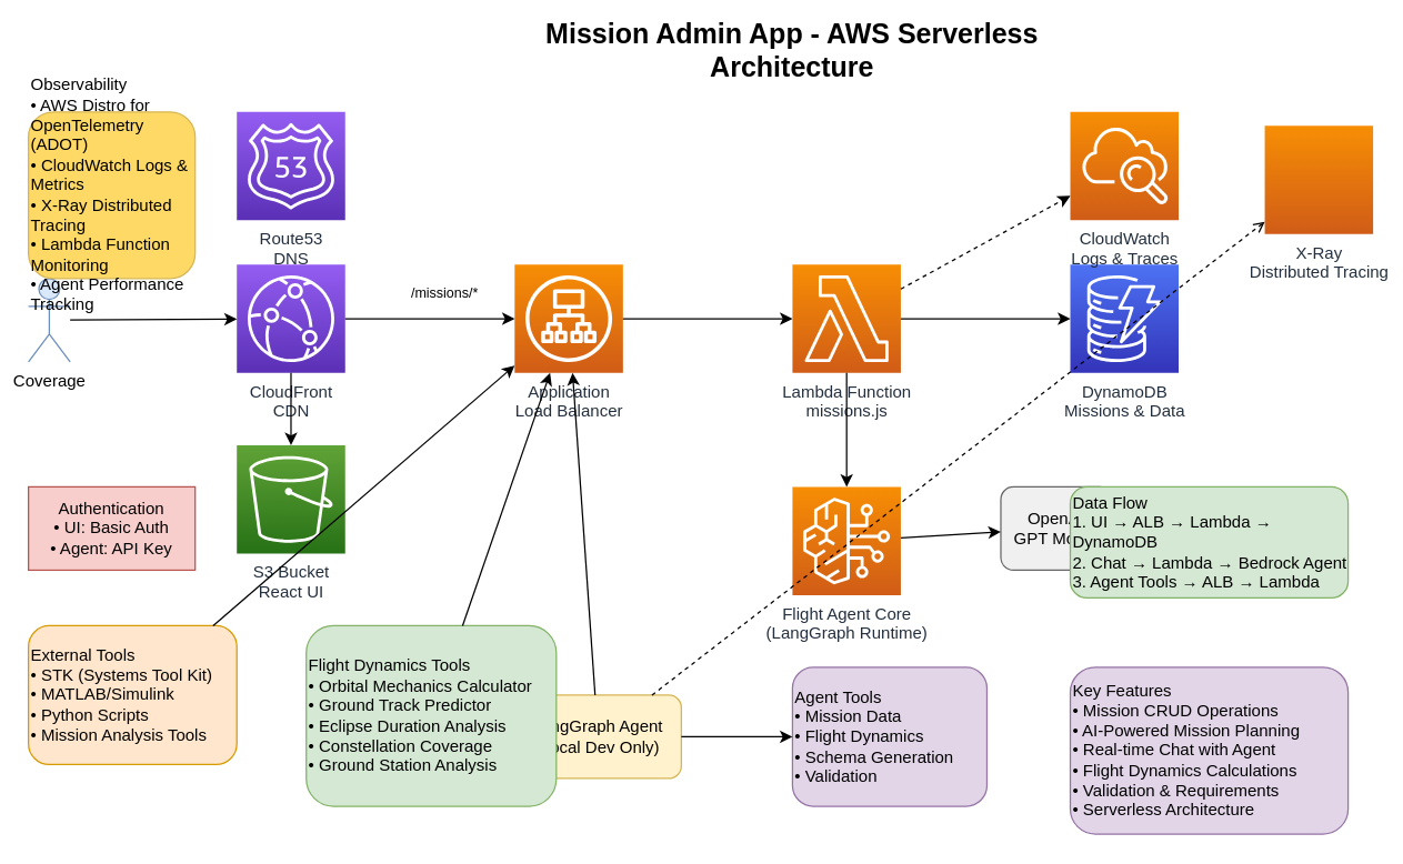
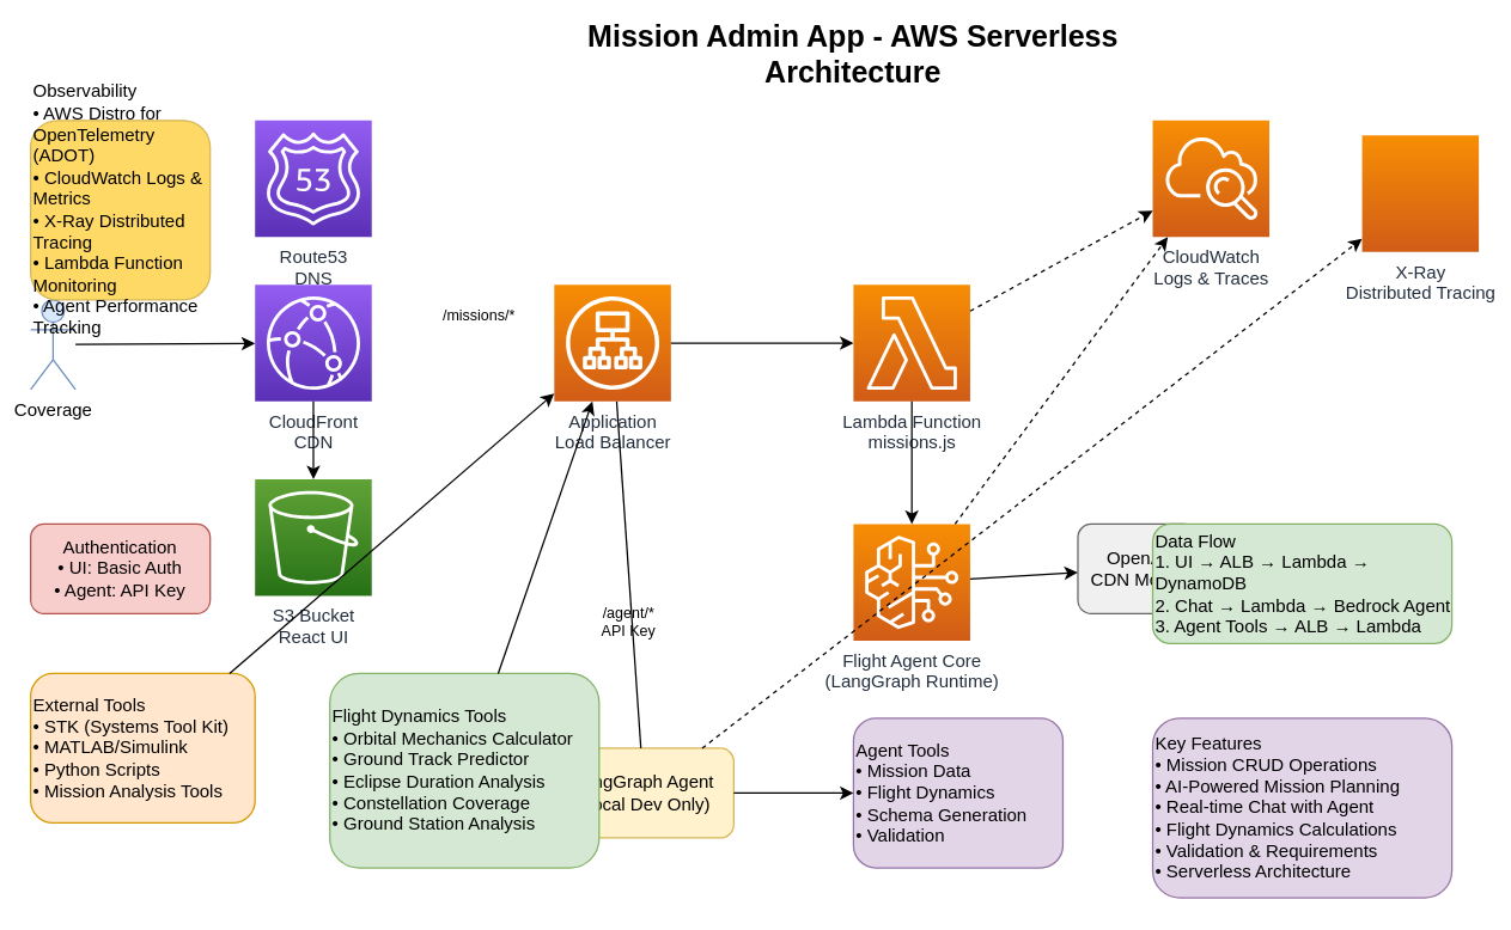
- <mxCell id="29" edge="1" parent="1" source="11" target="17" style="dashed=1;endArrow=open;"><mxGeometry relative="1" as="geometry" /></mxCell>
+ <mxCell id="29" edge="1" parent="1" source="11" target="17" style="dashed=1;"><mxGeometry relative="1" as="geometry" /></mxCell>
- <mxCell id="20" edge="1" parent="1" source="4" target="6"><mxGeometry relative="1" as="geometry" /></mxCell>
- <mxCell id="22" edge="1" parent="1" source="7" target="8"><mxGeometry relative="1" as="geometry" /></mxCell>
- <mxCell id="8" value="DynamoDB&#10;Missions &amp; Data" style="sketch=0;points=[[0,0,0],[0.25,0,0],[0.5,0,0],[0.75,0,0],[1,0,0],[0,1,0],[0.25,1,0],[0.5,1,0],[0.75,1,0],[1,1,0],[0,0.25,0],[0,0.5,0],[0,0.75,0],[1,0.25,0],[1,0.5,0],[1,0.75,0]];outlineConnect=0;fontColor=#232F3E;gradientColor=#4D72F3;gradientDirection=north;fillColor=#3334B9;strokeColor=#ffffff;dashed=0;verticalLabelPosition=bottom;verticalAlign=top;align=center;html=1;fontSize=12;fontStyle=0;aspect=fixed;shape=mxgraph.aws4.resourceIcon;resIcon=mxgraph.aws4.dynamodb;" vertex="1" parent="1"><mxGeometry x="770" y="190" width="78" height="78" as="geometry" /></mxCell>
+ <mxCell id="28" edge="1" parent="1" source="9" target="16" style="dashed=1;"><mxGeometry relative="1" as="geometry" /></mxCell>
- <mxCell id="25" edge="1" parent="1" source="11" target="6"><mxGeometry relative="1" as="geometry" /></mxCell>
+ <mxCell id="25" edge="1" parent="1" source="11" target="6" style="endArrow=none;"><mxGeometry relative="1" as="geometry" /></mxCell>
- <mxCell id="34" value="Authentication&#10;• UI: Basic Auth&#10;• Agent: API Key" style="whiteSpace=wrap;html=1;fillColor=#f8cecc;strokeColor=#b85450;rounded=0;" vertex="1" parent="1"><mxGeometry x="20" y="350" width="120" height="60" as="geometry" /></mxCell>
+ <mxCell id="34" value="Authentication&#10;• UI: Basic Auth&#10;• Agent: API Key" style="rounded=1;whiteSpace=wrap;html=1;fillColor=#f8cecc;strokeColor=#b85450;" vertex="1" parent="1"><mxGeometry x="20" y="350" width="120" height="60" as="geometry" /></mxCell>
- <mxCell id="10" value="OpenAI&#10;GPT Model" style="rounded=1;whiteSpace=wrap;html=1;fillColor=#f0f0f0;strokeColor=#666666;" vertex="1" parent="1"><mxGeometry x="720" y="350" width="80" height="60" as="geometry" /></mxCell>
+ <mxCell id="10" value="OpenAI&#10;CDN Model" style="rounded=1;whiteSpace=wrap;html=1;fillColor=#f0f0f0;strokeColor=#666666;" vertex="1" parent="1"><mxGeometry x="720" y="350" width="80" height="60" as="geometry" /></mxCell>
+ <mxCell id="33" value="/agent/*&#10;API Key" style="text;html=1;strokeColor=none;fillColor=none;align=center;verticalAlign=middle;whiteSpace=wrap;rounded=0;fontSize=10;" vertex="1" parent="1"><mxGeometry x="390" y="400" width="60" height="30" as="geometry" /></mxCell>
